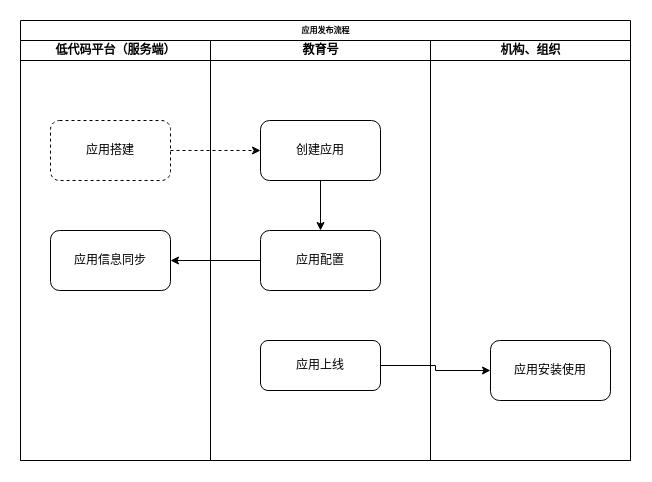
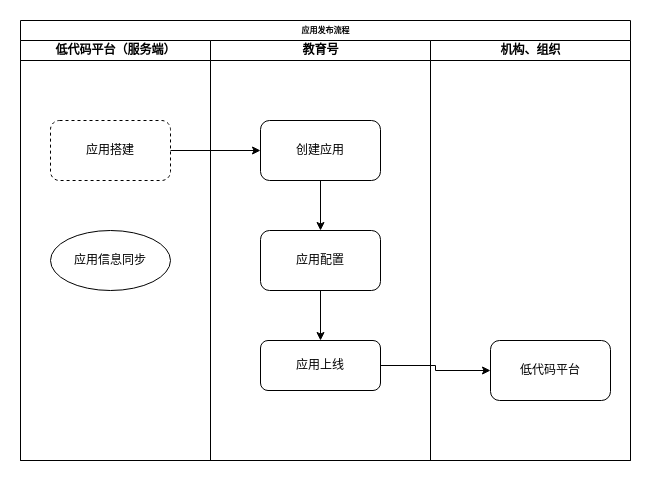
- <mxCell id="15" style="edgeStyle=orthogonalEdgeStyle;rounded=0;orthogonalLoop=1;jettySize=auto;html=1;dashed=1;" edge="1" parent="2" source="4" target="8"><mxGeometry relative="1" as="geometry" /></mxCell>
+ <mxCell id="15" style="edgeStyle=orthogonalEdgeStyle;rounded=0;orthogonalLoop=1;jettySize=auto;html=1;" edge="1" parent="2" source="4" target="8"><mxGeometry relative="1" as="geometry" /></mxCell>
- <mxCell id="5" value="应用信息同步" style="rounded=1;whiteSpace=wrap;html=1;" vertex="1" parent="3"><mxGeometry x="30" y="190" width="120" height="60" as="geometry" /></mxCell>
+ <mxCell id="5" value="应用信息同步" style="ellipse;whiteSpace=wrap;html=1;" vertex="1" parent="3"><mxGeometry x="30" y="190" width="120" height="60" as="geometry" /></mxCell>
- <mxCell id="10" style="edgeStyle=orthogonalEdgeStyle;rounded=0;orthogonalLoop=1;jettySize=auto;html=1;" edge="1" parent="6" source="11" target="5"><mxGeometry relative="1" as="geometry" /></mxCell>
+ <mxCell id="10" style="edgeStyle=orthogonalEdgeStyle;rounded=0;orthogonalLoop=1;jettySize=auto;html=1;" edge="1" parent="6" source="11" target="9"><mxGeometry relative="1" as="geometry" /></mxCell>
- <mxCell id="14" value="应用安装使用" style="rounded=1;whiteSpace=wrap;html=1;" vertex="1" parent="13"><mxGeometry x="60" y="300" width="120" height="60" as="geometry" /></mxCell>
+ <mxCell id="14" value="低代码平台" style="rounded=1;whiteSpace=wrap;html=1;" vertex="1" parent="13"><mxGeometry x="60" y="300" width="120" height="60" as="geometry" /></mxCell>
